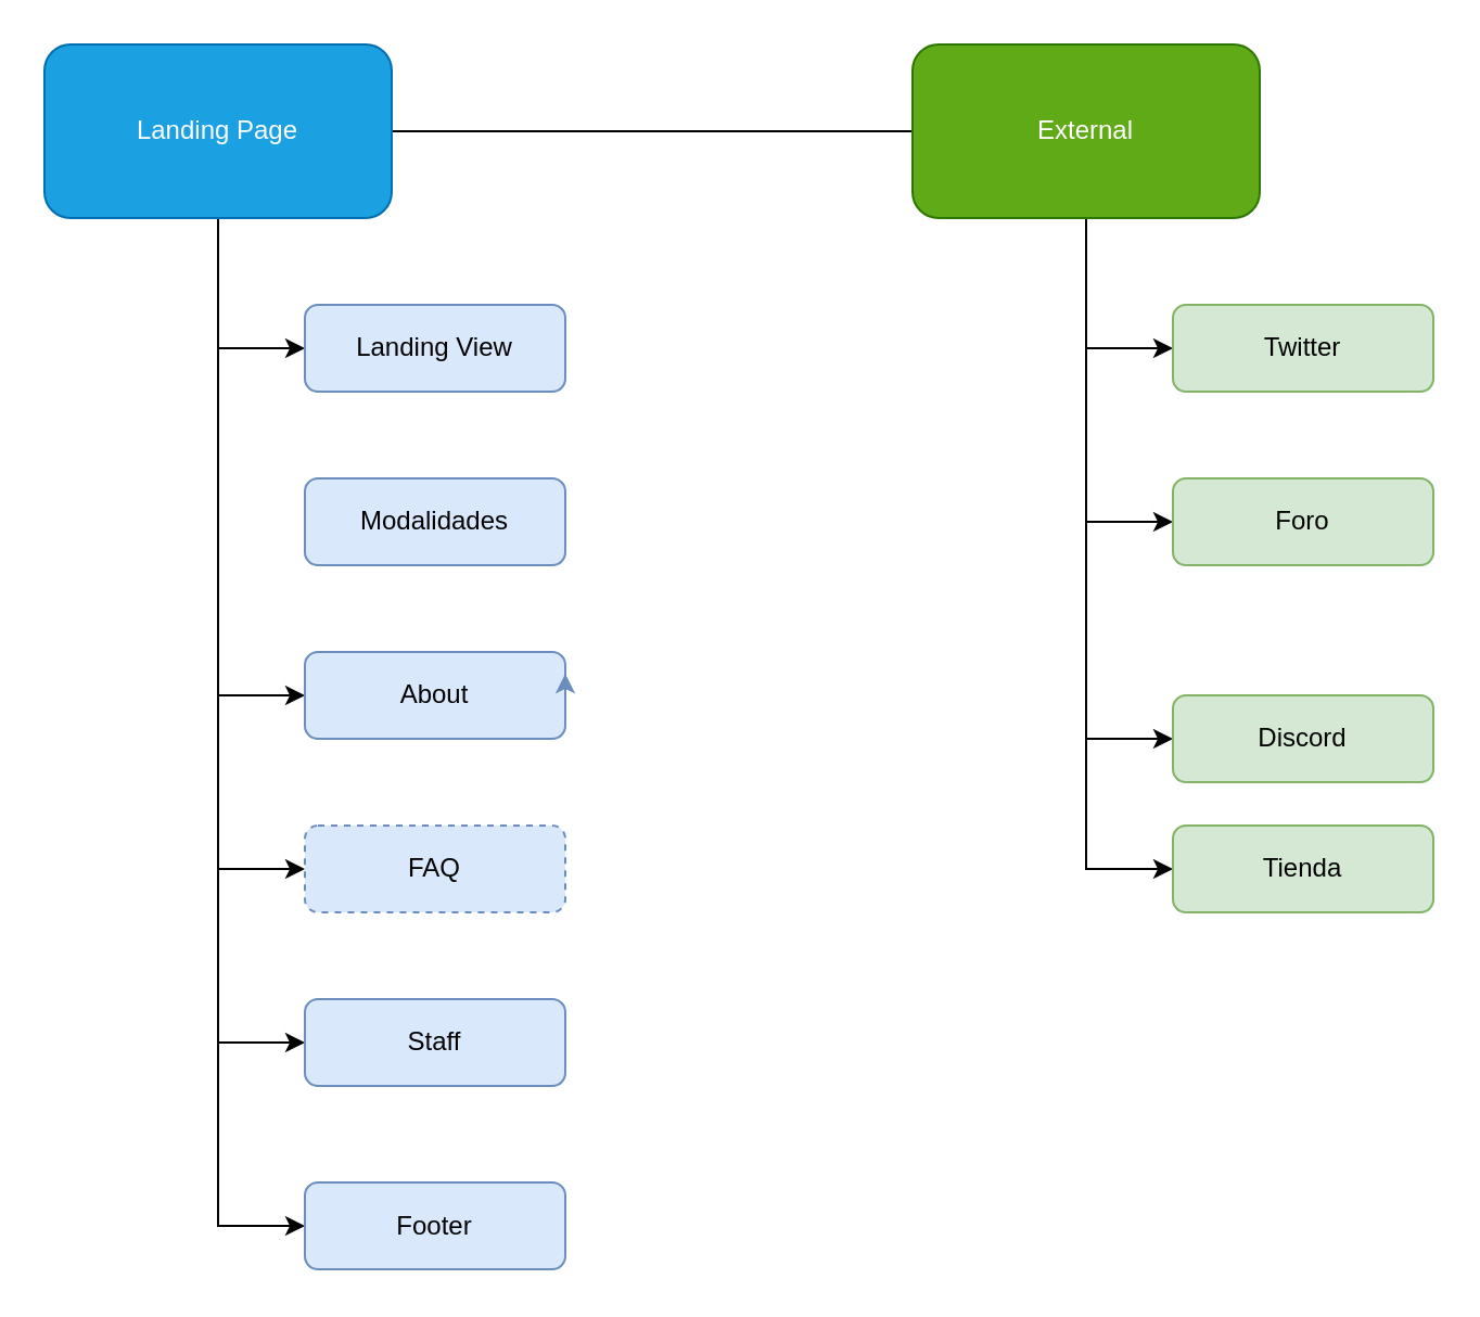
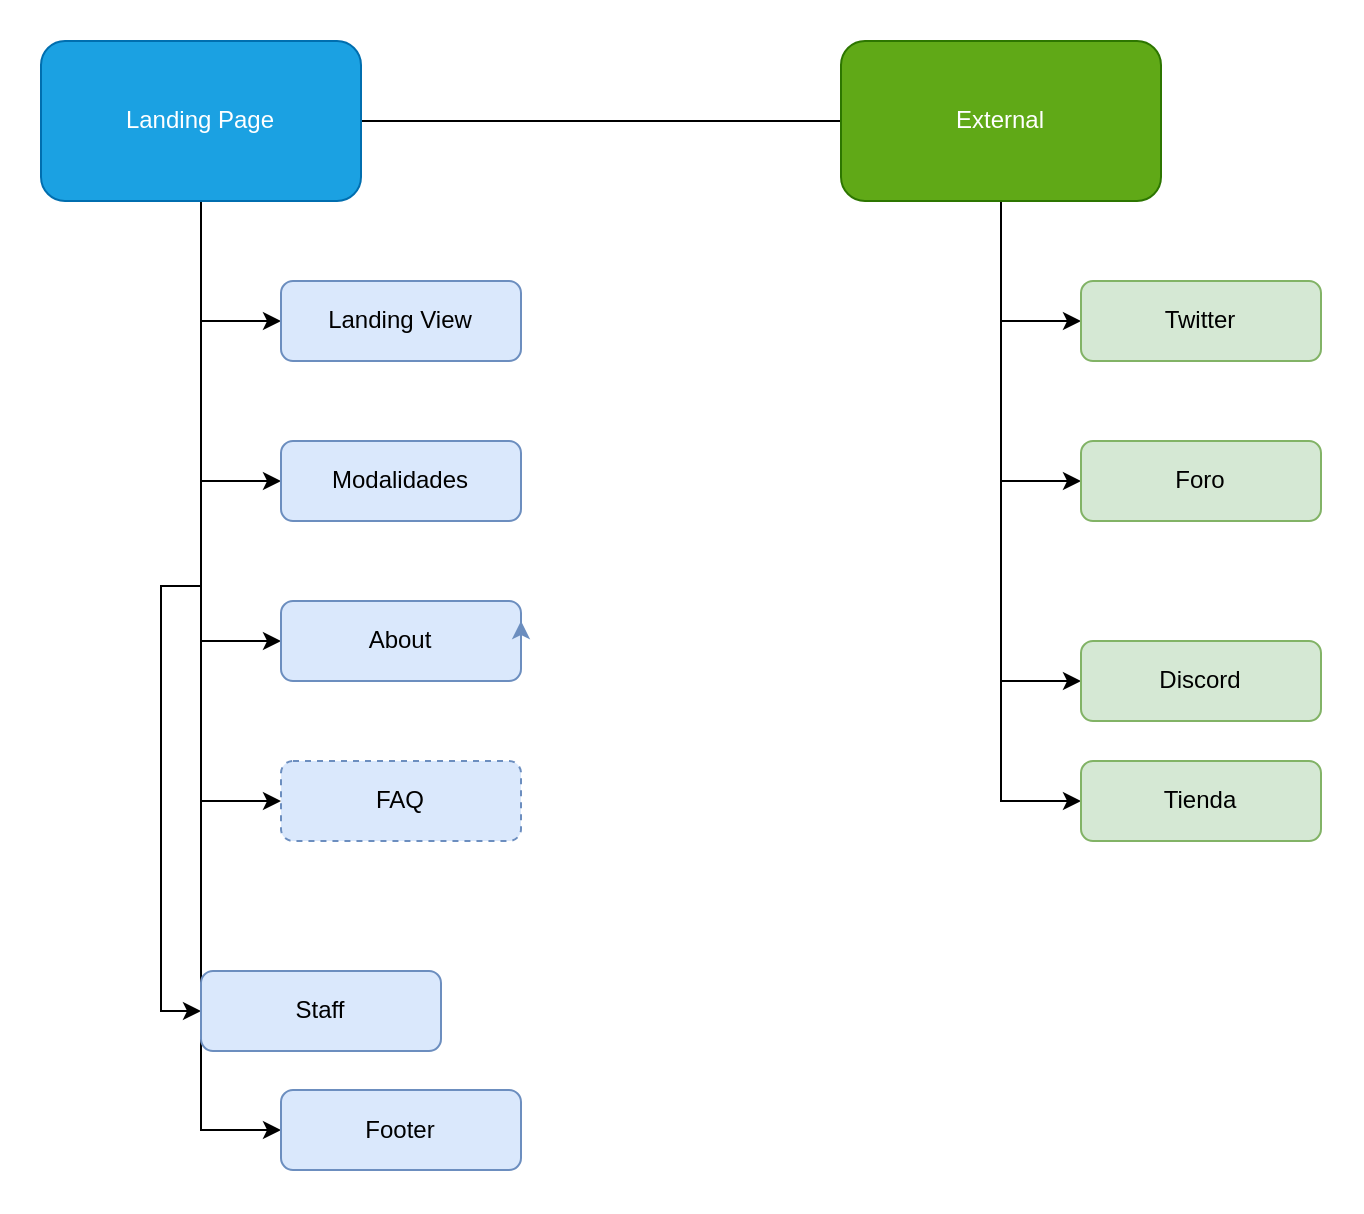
+ <mxCell id="3" style="edgeStyle=orthogonalEdgeStyle;rounded=0;orthogonalLoop=1;jettySize=auto;html=1;entryX=0;entryY=0.5;entryDx=0;entryDy=0;" edge="1" parent="1" source="9" target="12"><mxGeometry relative="1" as="geometry" /></mxCell>
- <mxCell id="10" value="Staff" style="rounded=1;whiteSpace=wrap;html=1;fillColor=#dae8fc;strokeColor=#6c8ebf;" vertex="1" parent="1"><mxGeometry x="140" y="460" width="120" height="40" as="geometry" /></mxCell>
+ <mxCell id="10" value="Staff" style="rounded=1;whiteSpace=wrap;html=1;fillColor=#dae8fc;strokeColor=#6c8ebf;" vertex="1" parent="1"><mxGeometry x="100" y="485" width="120" height="40" as="geometry" /></mxCell>
